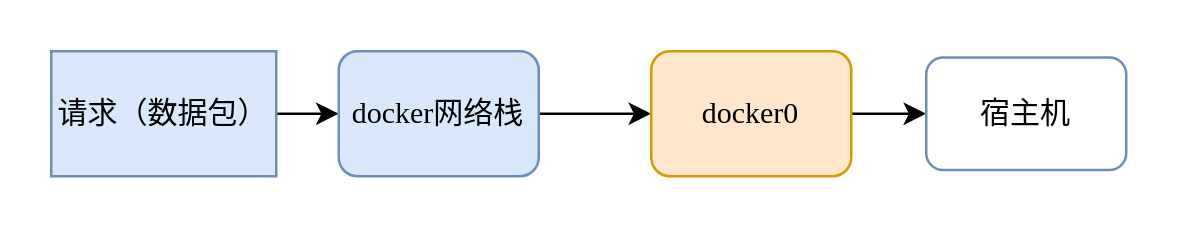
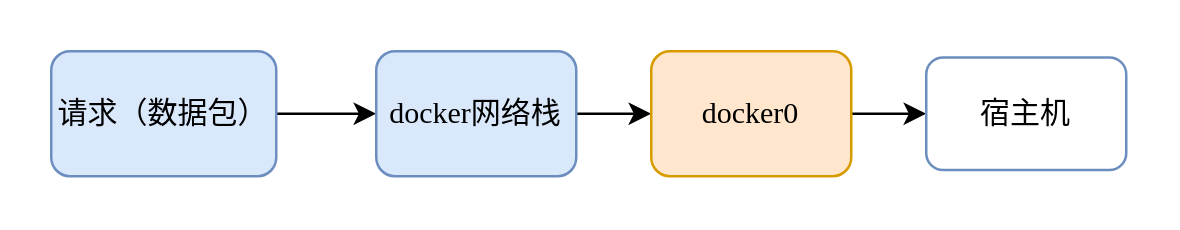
- <mxCell id="3" value="&lt;font face=&quot;Comic Sans MS&quot;&gt;请求（数据包）&lt;/font&gt;" style="whiteSpace=wrap;html=1;fontSize=12;glass=0;strokeWidth=1;shadow=0;fillColor=#dae8fc;strokeColor=#6c8ebf;rounded=0;" parent="1" vertex="1"><mxGeometry x="20" y="20" width="90" height="50" as="geometry" /></mxCell>
+ <mxCell id="3" value="&lt;font face=&quot;Comic Sans MS&quot;&gt;请求（数据包）&lt;/font&gt;" style="rounded=1;whiteSpace=wrap;html=1;fontSize=12;glass=0;strokeWidth=1;shadow=0;fillColor=#dae8fc;strokeColor=#6c8ebf;" parent="1" vertex="1"><mxGeometry x="20" y="20" width="90" height="50" as="geometry" /></mxCell>
- <mxCell id="5" value="&lt;font face=&quot;Comic Sans MS&quot;&gt;docker网络栈&lt;/font&gt;" style="rounded=1;whiteSpace=wrap;html=1;fontSize=12;glass=0;strokeWidth=1;shadow=0;fillColor=#dae8fc;strokeColor=#6c8ebf;" vertex="1" parent="1"><mxGeometry x="135" y="20" width="80" height="50" as="geometry" /></mxCell>
+ <mxCell id="5" value="&lt;font face=&quot;Comic Sans MS&quot;&gt;docker网络栈&lt;/font&gt;" style="rounded=1;whiteSpace=wrap;html=1;fontSize=12;glass=0;strokeWidth=1;shadow=0;fillColor=#dae8fc;strokeColor=#6c8ebf;" vertex="1" parent="1"><mxGeometry x="150" y="20" width="80" height="50" as="geometry" /></mxCell>
